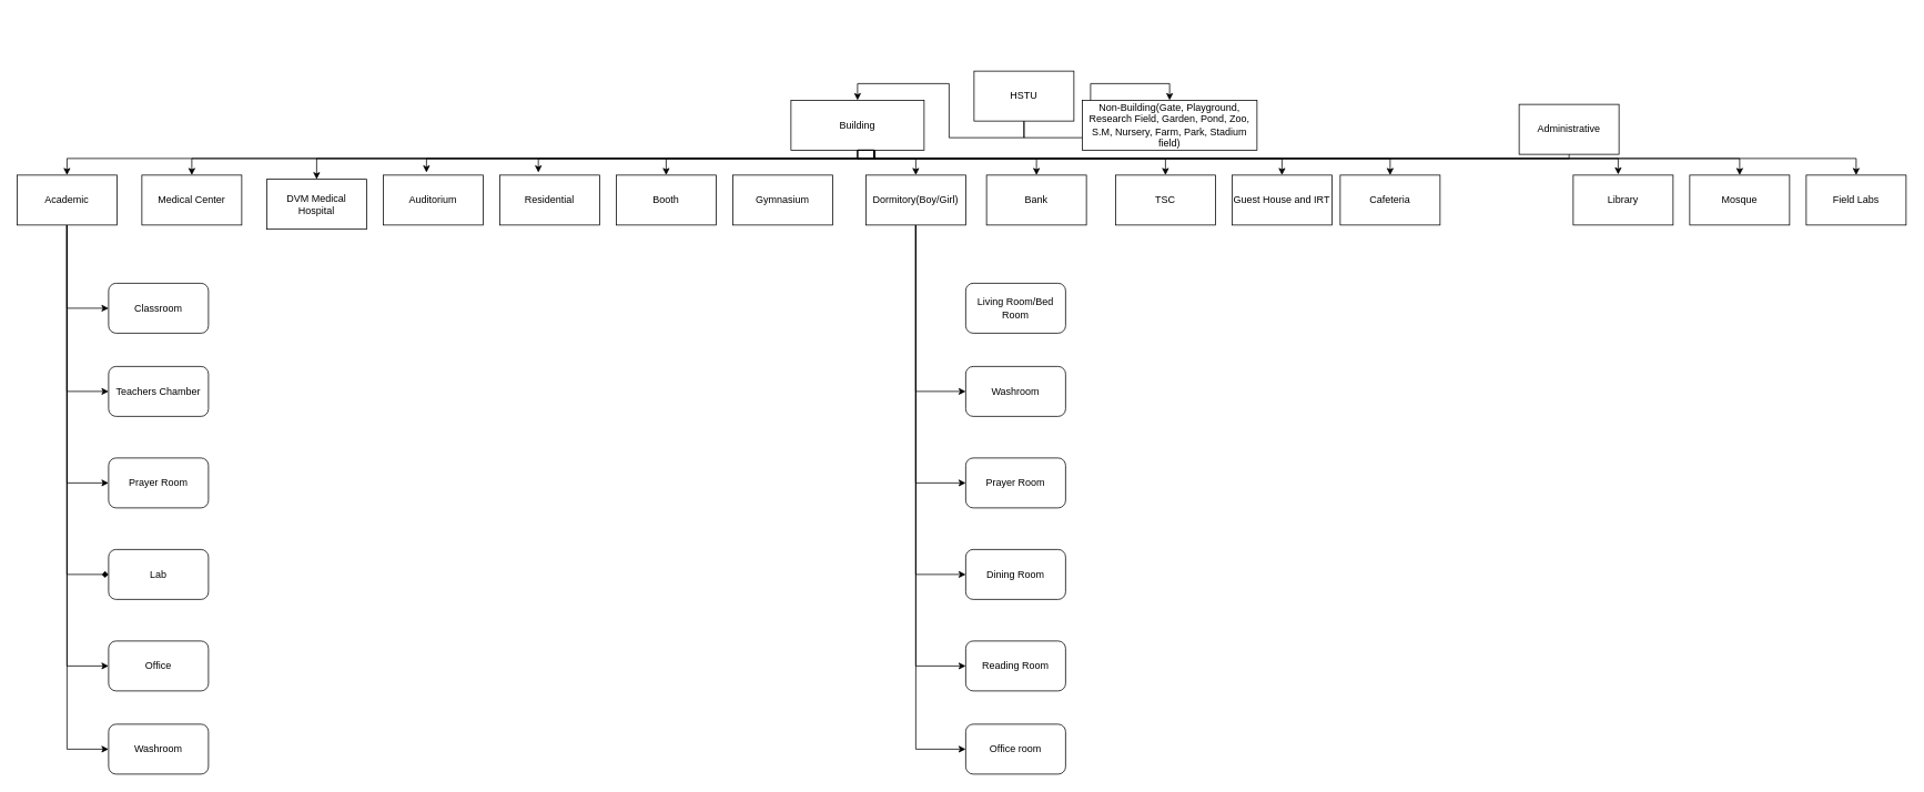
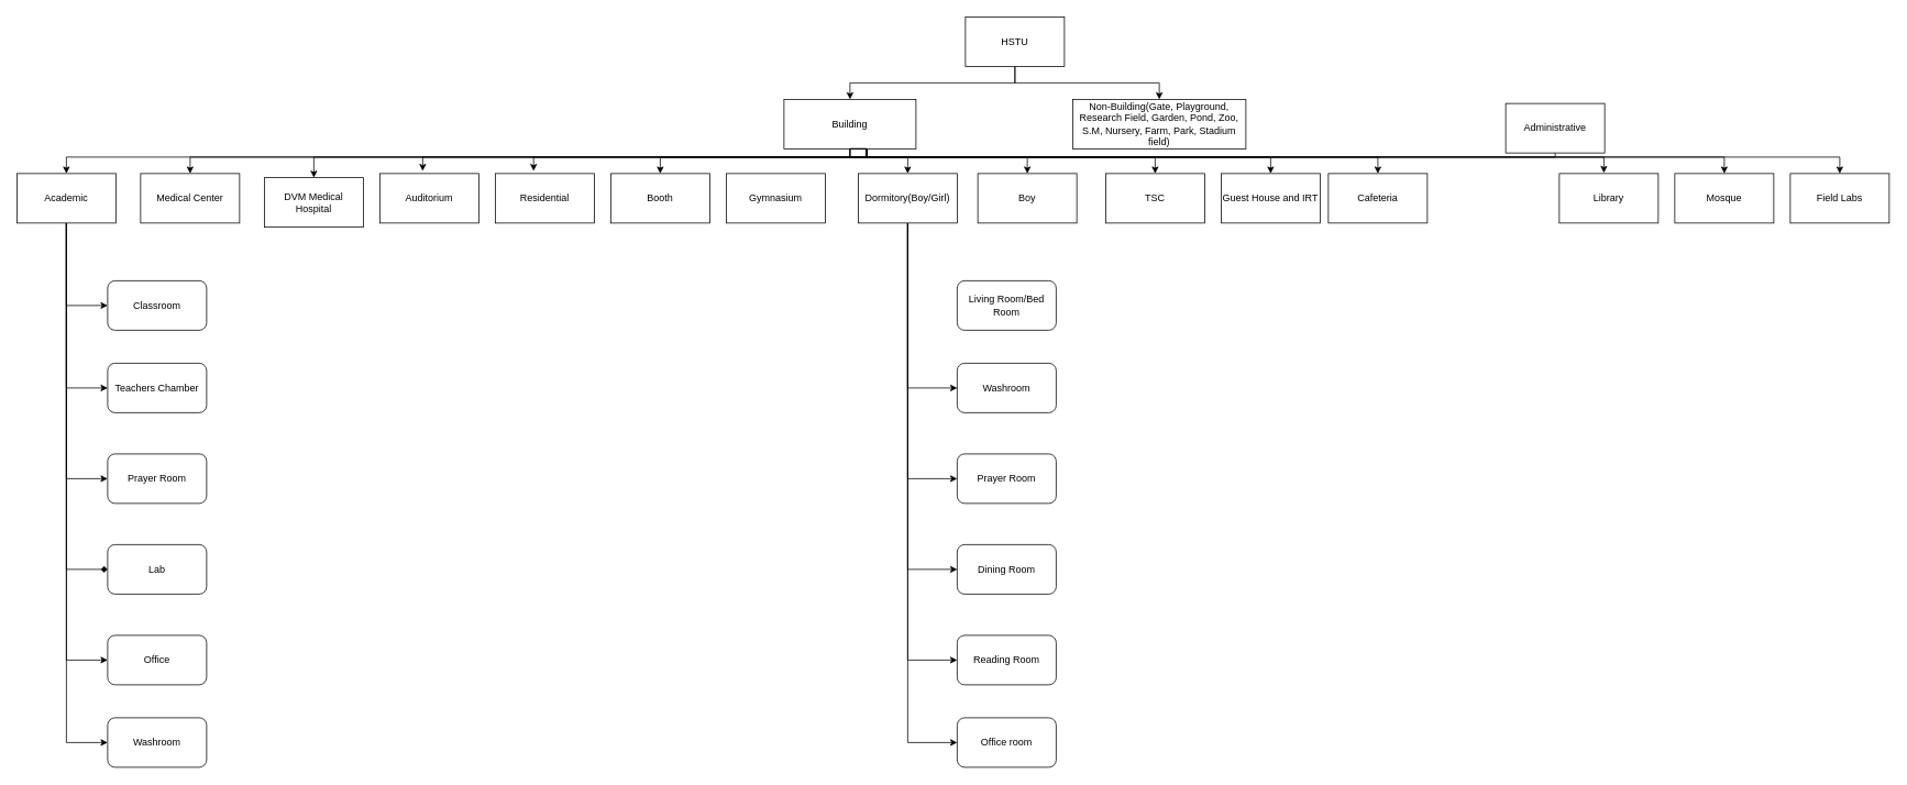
- <mxCell id="4" value="HSTU" style="rounded=0;whiteSpace=wrap;html=1;" parent="1" vertex="1"><mxGeometry x="1170" y="85" width="120" height="60" as="geometry" /></mxCell>
+ <mxCell id="4" value="HSTU" style="rounded=0;whiteSpace=wrap;html=1;" parent="1" vertex="1"><mxGeometry x="1170" y="20" width="120" height="60" as="geometry" /></mxCell>
- <mxCell id="38" value="Bank" style="rounded=0;whiteSpace=wrap;html=1;" parent="1" vertex="1"><mxGeometry x="1185" y="210" width="120" height="60" as="geometry" /></mxCell>
+ <mxCell id="38" value="Boy" style="rounded=0;whiteSpace=wrap;html=1;" parent="1" vertex="1"><mxGeometry x="1185" y="210" width="120" height="60" as="geometry" /></mxCell>
